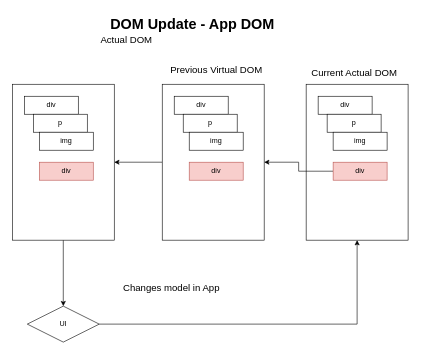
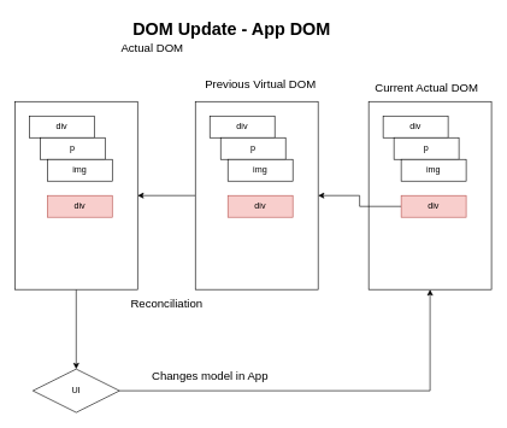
+ <mxCell id="26" value="Reconciliation" style="text;html=1;align=center;verticalAlign=middle;resizable=0;points=[];autosize=1;strokeColor=none;fillColor=none;fontSize=16;" vertex="1" parent="1"><mxGeometry x="170" y="410" width="120" height="20" as="geometry" /></mxCell>
- <mxCell id="21" value="Changes model in App" style="text;html=1;align=center;verticalAlign=middle;resizable=0;points=[];autosize=1;strokeColor=none;fillColor=none;fontSize=16;" vertex="1" parent="1"><mxGeometry x="195" y="470" width="180" height="20" as="geometry" /></mxCell>
+ <mxCell id="21" value="Changes model in App" style="text;html=1;align=center;verticalAlign=middle;resizable=0;points=[];autosize=1;strokeColor=none;fillColor=none;fontSize=16;" vertex="1" parent="1"><mxGeometry x="200" y="510" width="180" height="20" as="geometry" /></mxCell>
